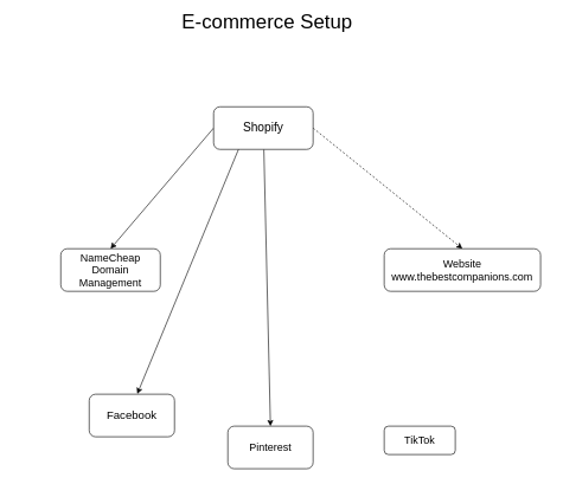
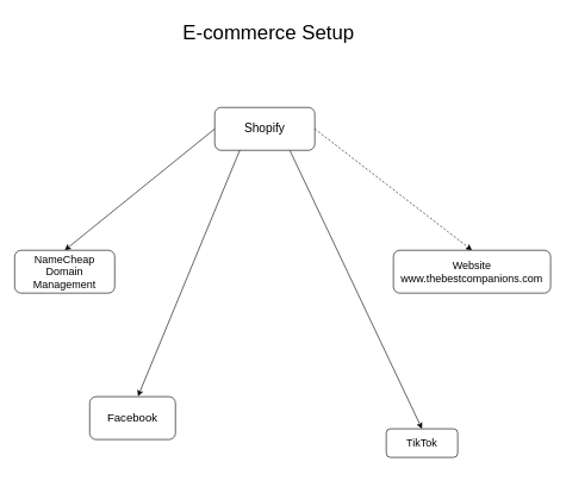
- <mxCell id="14" value="&lt;font style=&quot;font-size: 28px;&quot;&gt;E-commerce Setup&lt;/font&gt;" style="text;html=1;align=center;verticalAlign=middle;resizable=0;points=[];autosize=1;strokeColor=none;fillColor=none;" vertex="1" parent="1"><mxGeometry x="245" y="5" width="260" height="50" as="geometry" /></mxCell>
+ <mxCell id="14" value="&lt;font style=&quot;font-size: 28px;&quot;&gt;E-commerce Setup&lt;/font&gt;" style="text;html=1;align=center;verticalAlign=middle;resizable=0;points=[];autosize=1;strokeColor=none;fillColor=none;" vertex="1" parent="1"><mxGeometry x="245" y="20" width="260" height="50" as="geometry" /></mxCell>
- <mxCell id="5" style="edgeStyle=none;rounded=0;orthogonalLoop=1;jettySize=auto;html=1;entryX=0.5;entryY=0;entryDx=0;entryDy=0;" edge="1" parent="2" source="7" target="11"><mxGeometry relative="1" as="geometry" /></mxCell>
- <mxCell id="8" value="&lt;font style=&quot;font-size: 15px;&quot;&gt;NameCheap&lt;br&gt;Domain Management&lt;/font&gt;" style="rounded=1;whiteSpace=wrap;html=1;" vertex="1" parent="2"><mxGeometry x="65" y="200" width="140" height="60" as="geometry" /></mxCell>
+ <mxCell id="8" value="&lt;font style=&quot;font-size: 15px;&quot;&gt;NameCheap&lt;br&gt;Domain Management&lt;/font&gt;" style="rounded=1;whiteSpace=wrap;html=1;" vertex="1" parent="2"><mxGeometry y="200" width="140" height="60" as="geometry" /></mxCell>
- <mxCell id="9" value="&lt;font style=&quot;font-size: 15px;&quot;&gt;Website&lt;br&gt;www.thebestcompanions.com&lt;/font&gt;" style="rounded=1;whiteSpace=wrap;html=1;" vertex="1" parent="2"><mxGeometry x="520" y="200" width="220" height="60" as="geometry" /></mxCell>
+ <mxCell id="9" value="&lt;font style=&quot;font-size: 15px;&quot;&gt;Website&lt;br&gt;www.thebestcompanions.com&lt;/font&gt;" style="rounded=1;whiteSpace=wrap;html=1;" vertex="1" parent="2"><mxGeometry x="530" y="200" width="220" height="60" as="geometry" /></mxCell>
+ <mxCell id="6" style="edgeStyle=none;rounded=0;orthogonalLoop=1;jettySize=auto;html=1;exitX=0.75;exitY=1;exitDx=0;exitDy=0;entryX=0.5;entryY=0;entryDx=0;entryDy=0;" edge="1" parent="2" source="7" target="12"><mxGeometry relative="1" as="geometry" /></mxCell>
- <mxCell id="11" value="&lt;font style=&quot;font-size: 15px;&quot;&gt;Pinterest&lt;/font&gt;" style="rounded=1;whiteSpace=wrap;html=1;" vertex="1" parent="2"><mxGeometry x="300" y="450" width="120" height="60" as="geometry" /></mxCell>
